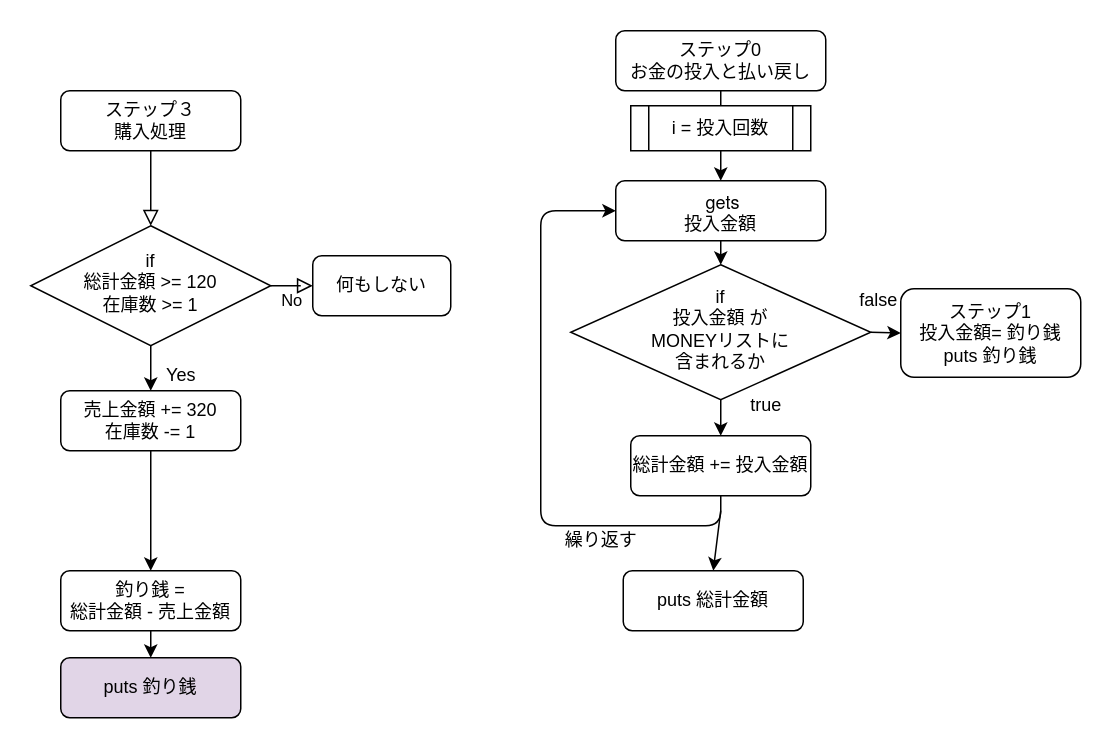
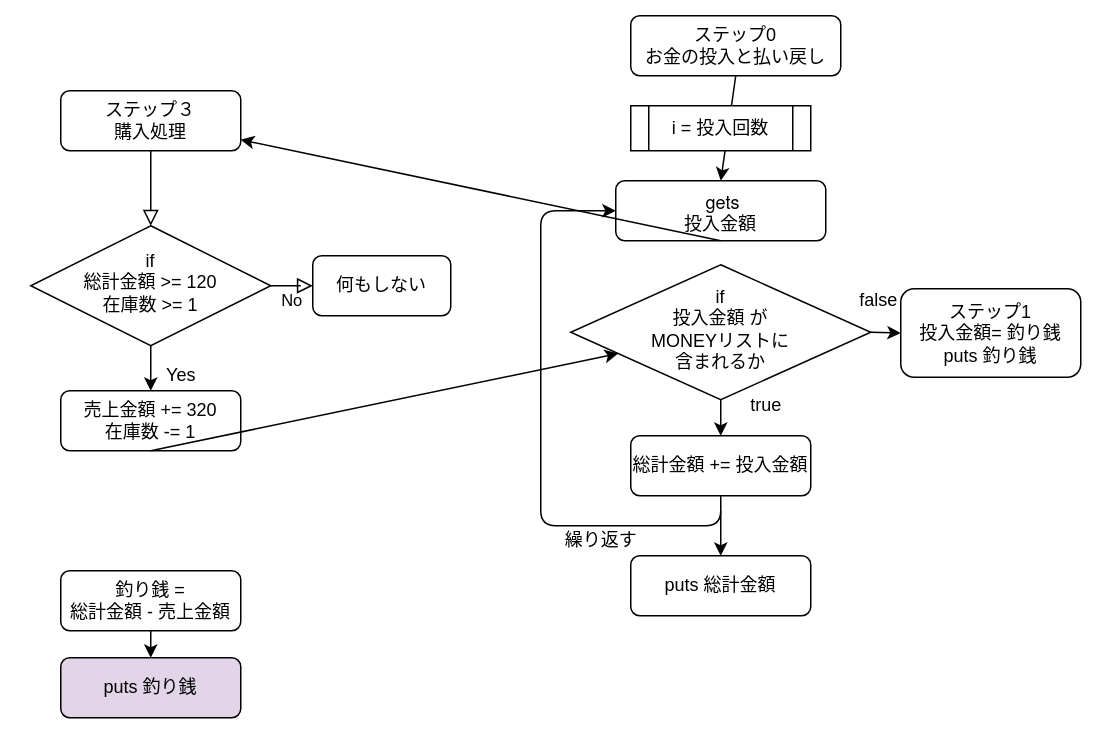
- <mxCell id="14" value="ステップ0&lt;br&gt;お金の投入と払い戻し" style="rounded=1;whiteSpace=wrap;html=1;fontSize=12;glass=0;strokeWidth=1;shadow=0;" vertex="1" parent="1"><mxGeometry x="410" y="20" width="140" height="40" as="geometry" /></mxCell>
+ <mxCell id="14" value="ステップ0&lt;br&gt;お金の投入と払い戻し" style="rounded=1;whiteSpace=wrap;html=1;fontSize=12;glass=0;strokeWidth=1;shadow=0;" vertex="1" parent="1"><mxGeometry x="420" y="10" width="140" height="40" as="geometry" /></mxCell>
- <mxCell id="21" value="" style="endArrow=classic;html=1;exitX=0.5;exitY=1;exitDx=0;exitDy=0;entryX=0.5;entryY=0;entryDx=0;entryDy=0;" edge="1" parent="1" source="16" target="15"><mxGeometry width="50" height="50" relative="1" as="geometry"><mxPoint x="340" y="260" as="sourcePoint" /><mxPoint x="390" y="210" as="targetPoint" /></mxGeometry></mxCell>
+ <mxCell id="21" value="" style="endArrow=classic;html=1;exitX=0.5;exitY=1;exitDx=0;exitDy=0;" edge="1" parent="1" source="16" target="3"><mxGeometry width="50" height="50" relative="1" as="geometry"><mxPoint x="340" y="260" as="sourcePoint" /><mxPoint x="390" y="210" as="targetPoint" /></mxGeometry></mxCell>
- <mxCell id="10" value="" style="endArrow=classic;html=1;exitX=0.5;exitY=1;exitDx=0;exitDy=0;entryX=0.5;entryY=0;entryDx=0;entryDy=0;" edge="1" parent="1" source="7" target="11"><mxGeometry width="50" height="50" relative="1" as="geometry"><mxPoint x="240" y="310" as="sourcePoint" /><mxPoint x="100" y="320" as="targetPoint" /></mxGeometry></mxCell>
+ <mxCell id="10" value="" style="endArrow=classic;html=1;exitX=0.5;exitY=1;exitDx=0;exitDy=0;" edge="1" parent="1" source="7" target="15"><mxGeometry width="50" height="50" relative="1" as="geometry"><mxPoint x="240" y="310" as="sourcePoint" /><mxPoint x="100" y="320" as="targetPoint" /></mxGeometry></mxCell>
- <mxCell id="28" value="puts 総計金額" style="rounded=1;whiteSpace=wrap;html=1;" vertex="1" parent="1"><mxGeometry x="415" y="380" width="120" height="40" as="geometry" /></mxCell>
+ <mxCell id="28" value="puts 総計金額" style="rounded=1;whiteSpace=wrap;html=1;" vertex="1" parent="1"><mxGeometry x="420" y="370" width="120" height="40" as="geometry" /></mxCell>
